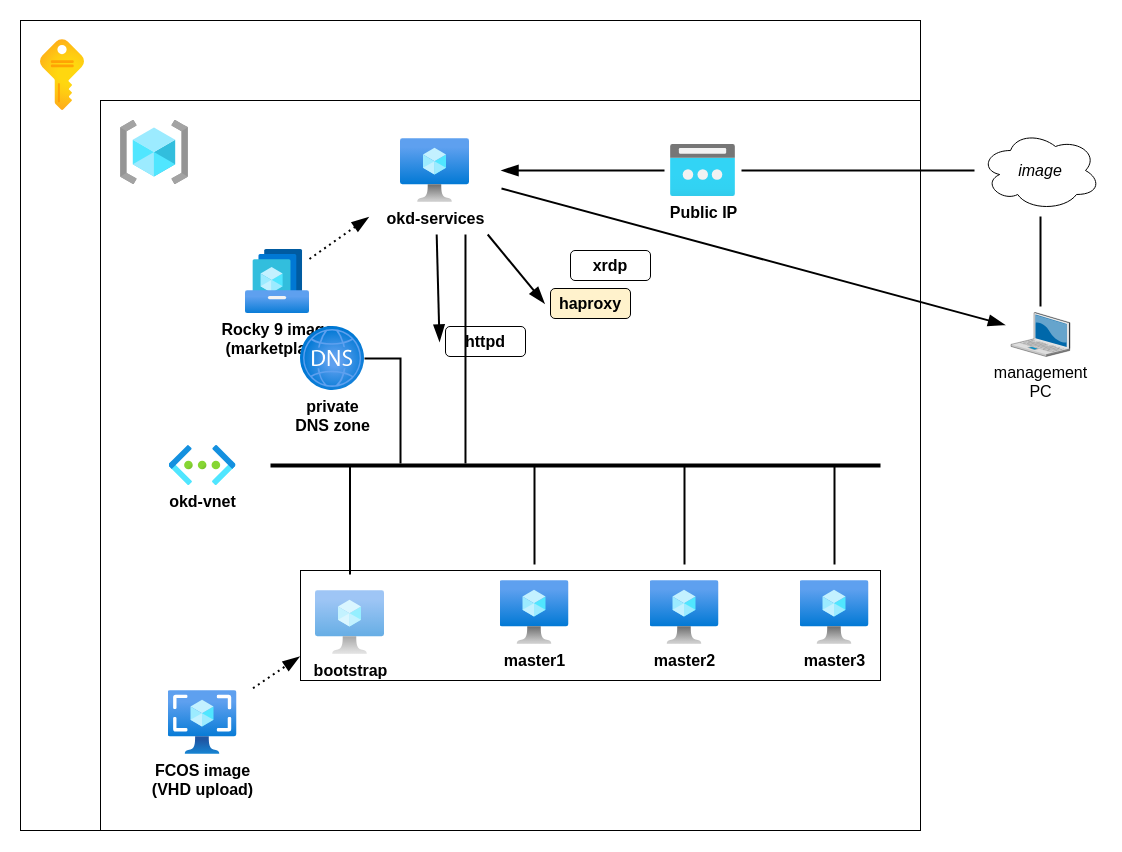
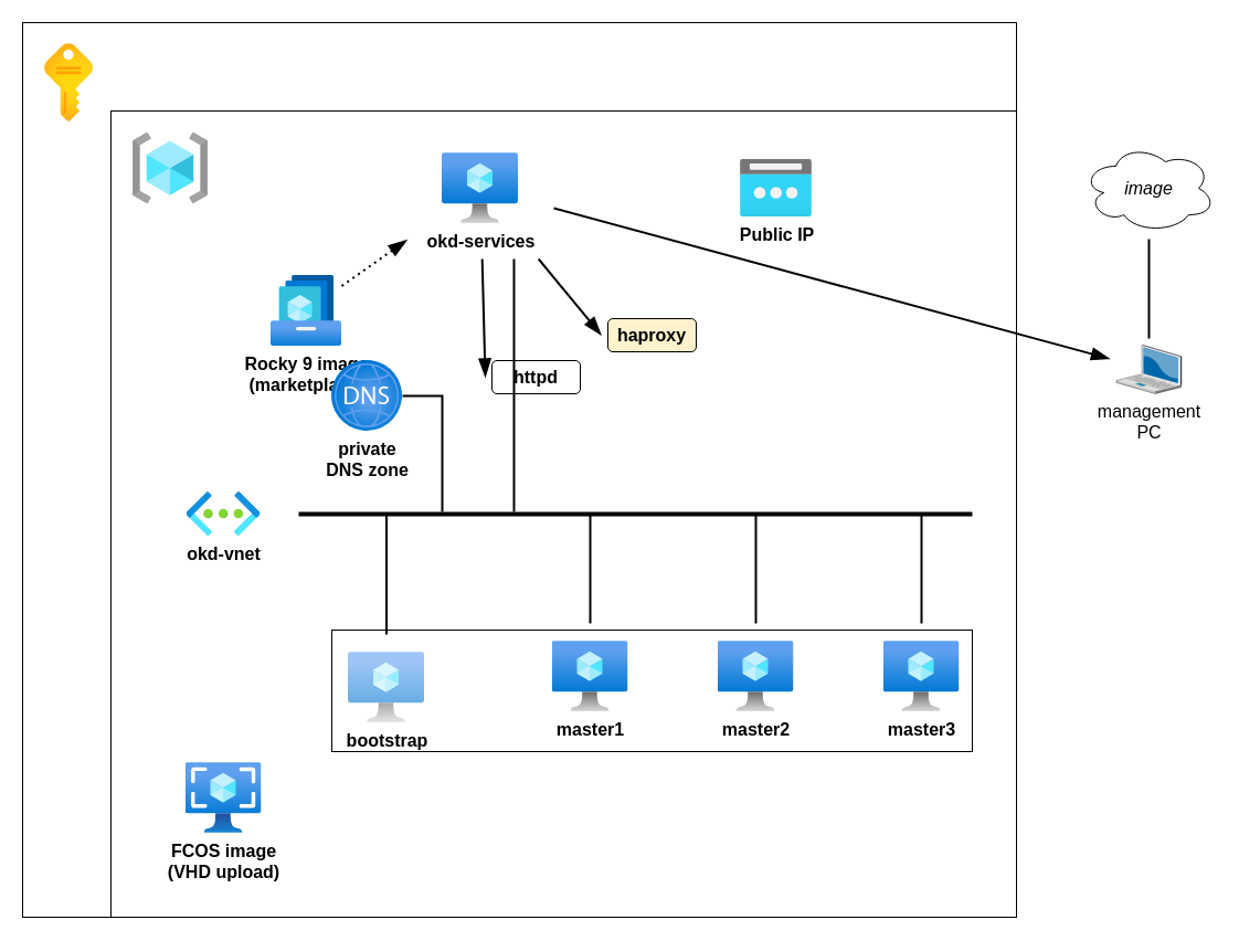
- <mxCell id="12" value="" style="endArrow=blockThin;html=1;rounded=0;endFill=1;strokeWidth=2;startSize=6;endSize=12;" edge="1" parent="1" source="10" target="4"><mxGeometry width="50" height="50" relative="1" as="geometry"><mxPoint x="441" y="740" as="sourcePoint" /><mxPoint x="378" y="654" as="targetPoint" /></mxGeometry></mxCell>
- <mxCell id="36" value="" style="endArrow=none;html=1;rounded=0;strokeWidth=2;jumpStyle=arc;" edge="1" parent="1" source="35" target="10"><mxGeometry width="50" height="50" relative="1" as="geometry"><mxPoint x="475" y="473" as="sourcePoint" /><mxPoint x="475" y="244" as="targetPoint" /><Array as="points" /></mxGeometry></mxCell>
- <mxCell id="32" value="xrdp" style="rounded=1;whiteSpace=wrap;html=1;fontSize=16;fontStyle=1;perimeterSpacing=6;" vertex="1" parent="1"><mxGeometry x="570" y="250" width="80" height="30" as="geometry" /></mxCell>
- <mxCell id="11" value="" style="endArrow=blockThin;html=1;rounded=0;endFill=1;strokeWidth=2;startSize=6;endSize=12;dashed=1;dashPattern=1 2;" edge="1" parent="1" source="6" target="22"><mxGeometry width="50" height="50" relative="1" as="geometry"><mxPoint x="460" y="540" as="sourcePoint" /><mxPoint x="510" y="490" as="targetPoint" /></mxGeometry></mxCell>
